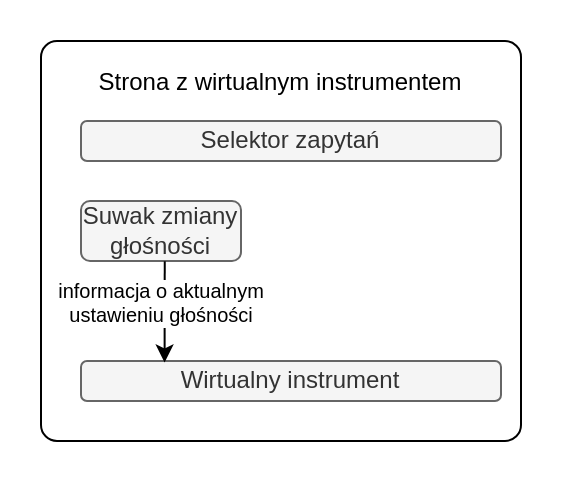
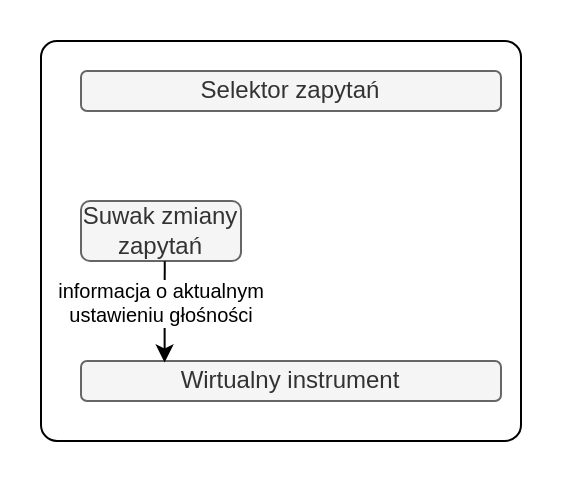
- <mxCell id="3" value="Selektor zapytań" style="rounded=1;whiteSpace=wrap;html=1;fontColor=#333333;fillColor=#f5f5f5;strokeColor=#666666;" vertex="1" parent="2"><mxGeometry x="20" y="40" width="210" height="20" as="geometry" /></mxCell>
+ <mxCell id="3" value="Selektor zapytań" style="rounded=1;whiteSpace=wrap;html=1;fontColor=#333333;fillColor=#f5f5f5;strokeColor=#666666;" vertex="1" parent="2"><mxGeometry x="20" y="15" width="210" height="20" as="geometry" /></mxCell>
- <mxCell id="4" value="Suwak zmiany głośności" style="rounded=1;whiteSpace=wrap;html=1;fontColor=#333333;fillColor=#f5f5f5;strokeColor=#666666;" vertex="1" parent="2"><mxGeometry x="20" y="80" width="80" height="30" as="geometry" /></mxCell>
+ <mxCell id="4" value="Suwak zmiany zapytań" style="rounded=1;whiteSpace=wrap;html=1;fontColor=#333333;fillColor=#f5f5f5;strokeColor=#666666;" vertex="1" parent="2"><mxGeometry x="20" y="80" width="80" height="30" as="geometry" /></mxCell>
